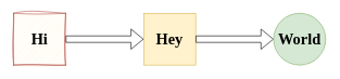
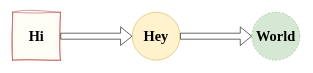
- <mxCell id="3" value="&lt;h1&gt;&lt;font face=&quot;Comic Sans MS&quot;&gt;Hey&lt;/font&gt;&lt;/h1&gt;" style="whiteSpace=wrap;html=1;aspect=fixed;fillColor=#fff2cc;strokeColor=#d6b656;" vertex="1" parent="1"><mxGeometry x="220" y="20" width="80" height="80" as="geometry" /></mxCell>
+ <mxCell id="3" value="&lt;h1&gt;&lt;font face=&quot;Comic Sans MS&quot;&gt;Hey&lt;/font&gt;&lt;/h1&gt;" style="ellipse;whiteSpace=wrap;html=1;aspect=fixed;fillColor=#fff2cc;strokeColor=#d6b656;" vertex="1" parent="1"><mxGeometry x="220" y="20" width="80" height="80" as="geometry" /></mxCell>
- <mxCell id="6" value="&lt;h1&gt;&lt;font face=&quot;Comic Sans MS&quot;&gt;World&lt;/font&gt;&lt;/h1&gt;" style="ellipse;whiteSpace=wrap;html=1;aspect=fixed;fillColor=#d5e8d4;strokeColor=#82b366;" vertex="1" parent="1"><mxGeometry x="420" y="20" width="80" height="80" as="geometry" /></mxCell>
+ <mxCell id="6" value="&lt;h1&gt;&lt;font face=&quot;Comic Sans MS&quot;&gt;World&lt;/font&gt;&lt;/h1&gt;" style="ellipse;whiteSpace=wrap;html=1;aspect=fixed;fillColor=#d5e8d4;strokeColor=#82b366;dashed=1;" vertex="1" parent="1"><mxGeometry x="420" y="20" width="80" height="80" as="geometry" /></mxCell>
